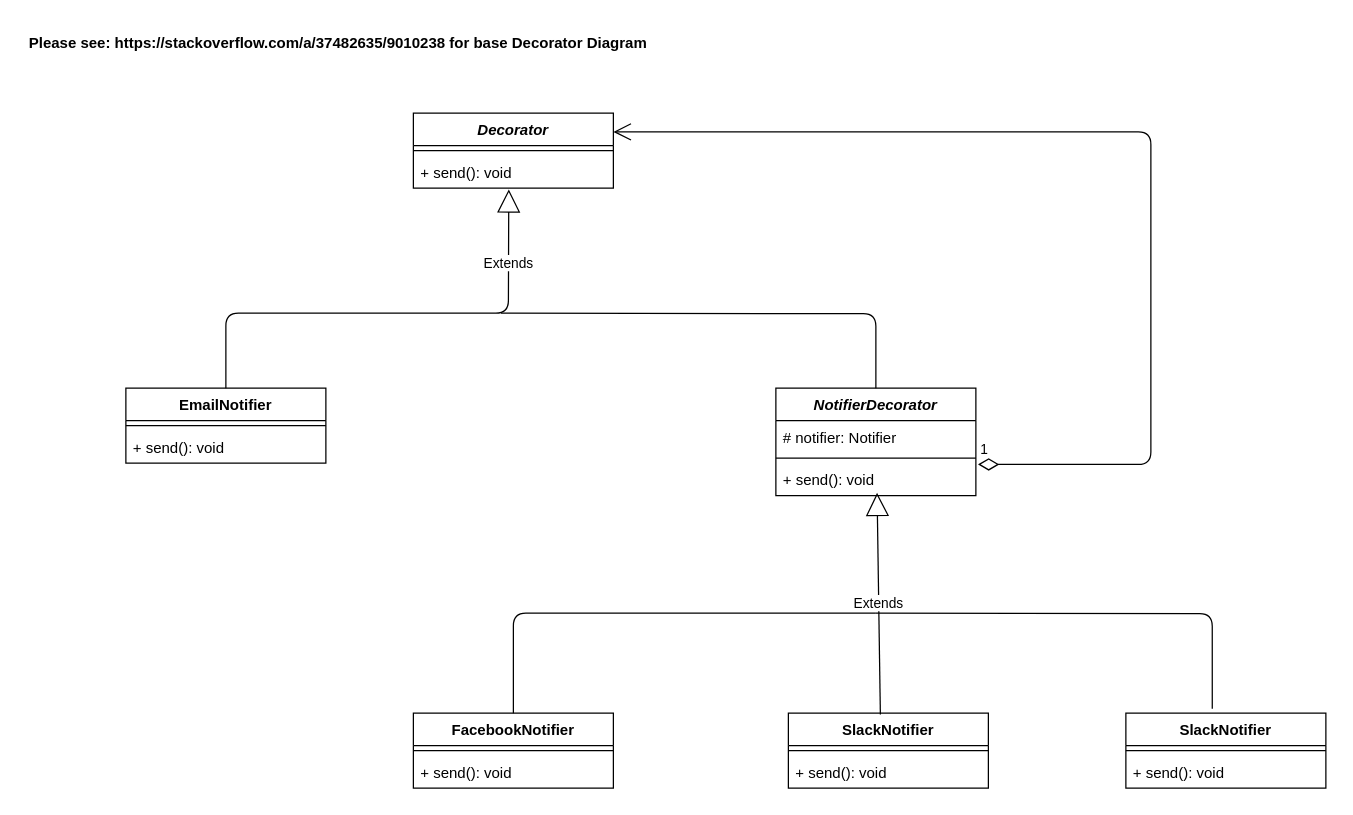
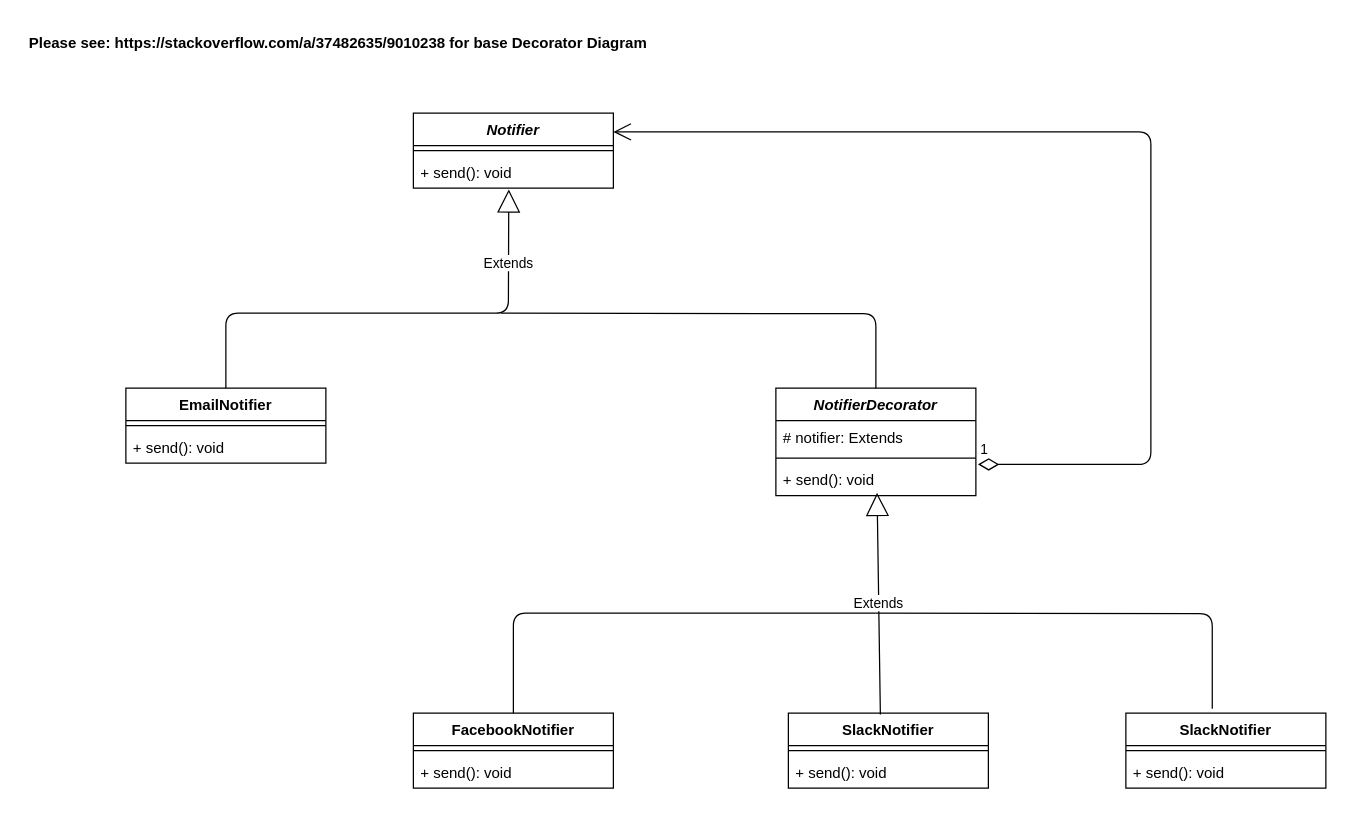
- <mxCell id="2" value="Decorator" style="swimlane;fontStyle=3;align=center;verticalAlign=top;childLayout=stackLayout;horizontal=1;startSize=26;horizontalStack=0;resizeParent=1;resizeParentMax=0;resizeLast=0;collapsible=1;marginBottom=0;" vertex="1" parent="1"><mxGeometry x="330" y="90" width="160" height="60" as="geometry" /></mxCell>
+ <mxCell id="2" value="Notifier" style="swimlane;fontStyle=3;align=center;verticalAlign=top;childLayout=stackLayout;horizontal=1;startSize=26;horizontalStack=0;resizeParent=1;resizeParentMax=0;resizeLast=0;collapsible=1;marginBottom=0;" vertex="1" parent="1"><mxGeometry x="330" y="90" width="160" height="60" as="geometry" /></mxCell>
- <mxCell id="16" value="# notifier: Notifier" style="text;strokeColor=none;fillColor=none;align=left;verticalAlign=top;spacingLeft=4;spacingRight=4;overflow=hidden;rotatable=0;points=[[0,0.5],[1,0.5]];portConstraint=eastwest;" vertex="1" parent="15"><mxGeometry y="26" width="160" height="26" as="geometry" /></mxCell>
+ <mxCell id="16" value="# notifier: Extends" style="text;strokeColor=none;fillColor=none;align=left;verticalAlign=top;spacingLeft=4;spacingRight=4;overflow=hidden;rotatable=0;points=[[0,0.5],[1,0.5]];portConstraint=eastwest;" vertex="1" parent="15"><mxGeometry y="26" width="160" height="26" as="geometry" /></mxCell>
